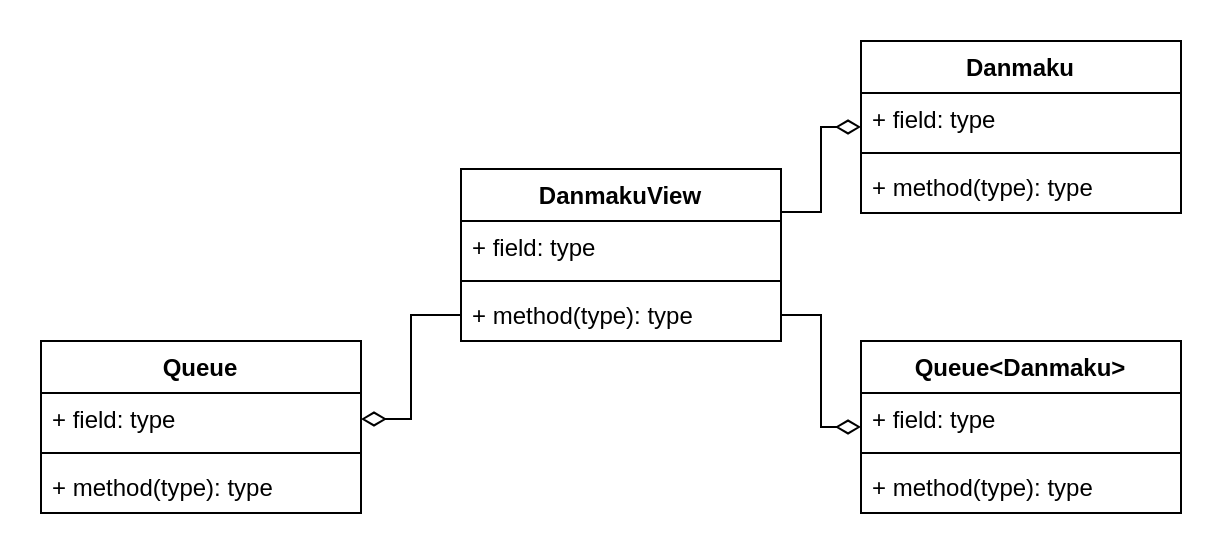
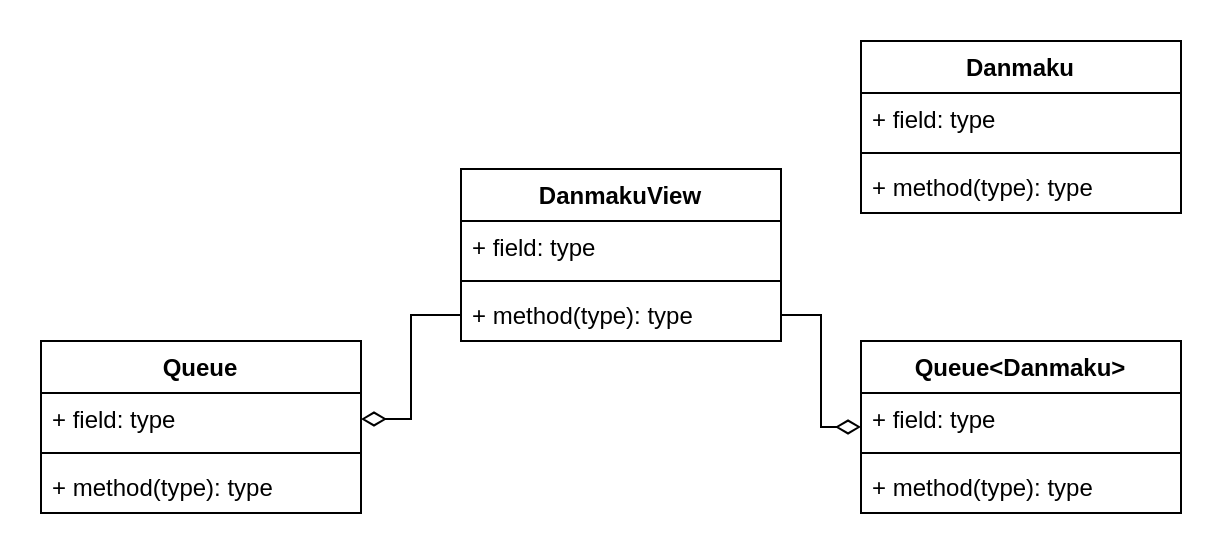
- <mxCell id="10" style="edgeStyle=orthogonalEdgeStyle;rounded=0;orthogonalLoop=1;jettySize=auto;html=1;exitX=1;exitY=0.25;exitDx=0;exitDy=0;endArrow=diamondThin;endFill=0;endSize=10;" edge="1" parent="1" source="2" target="6"><mxGeometry relative="1" as="geometry" /></mxCell>
